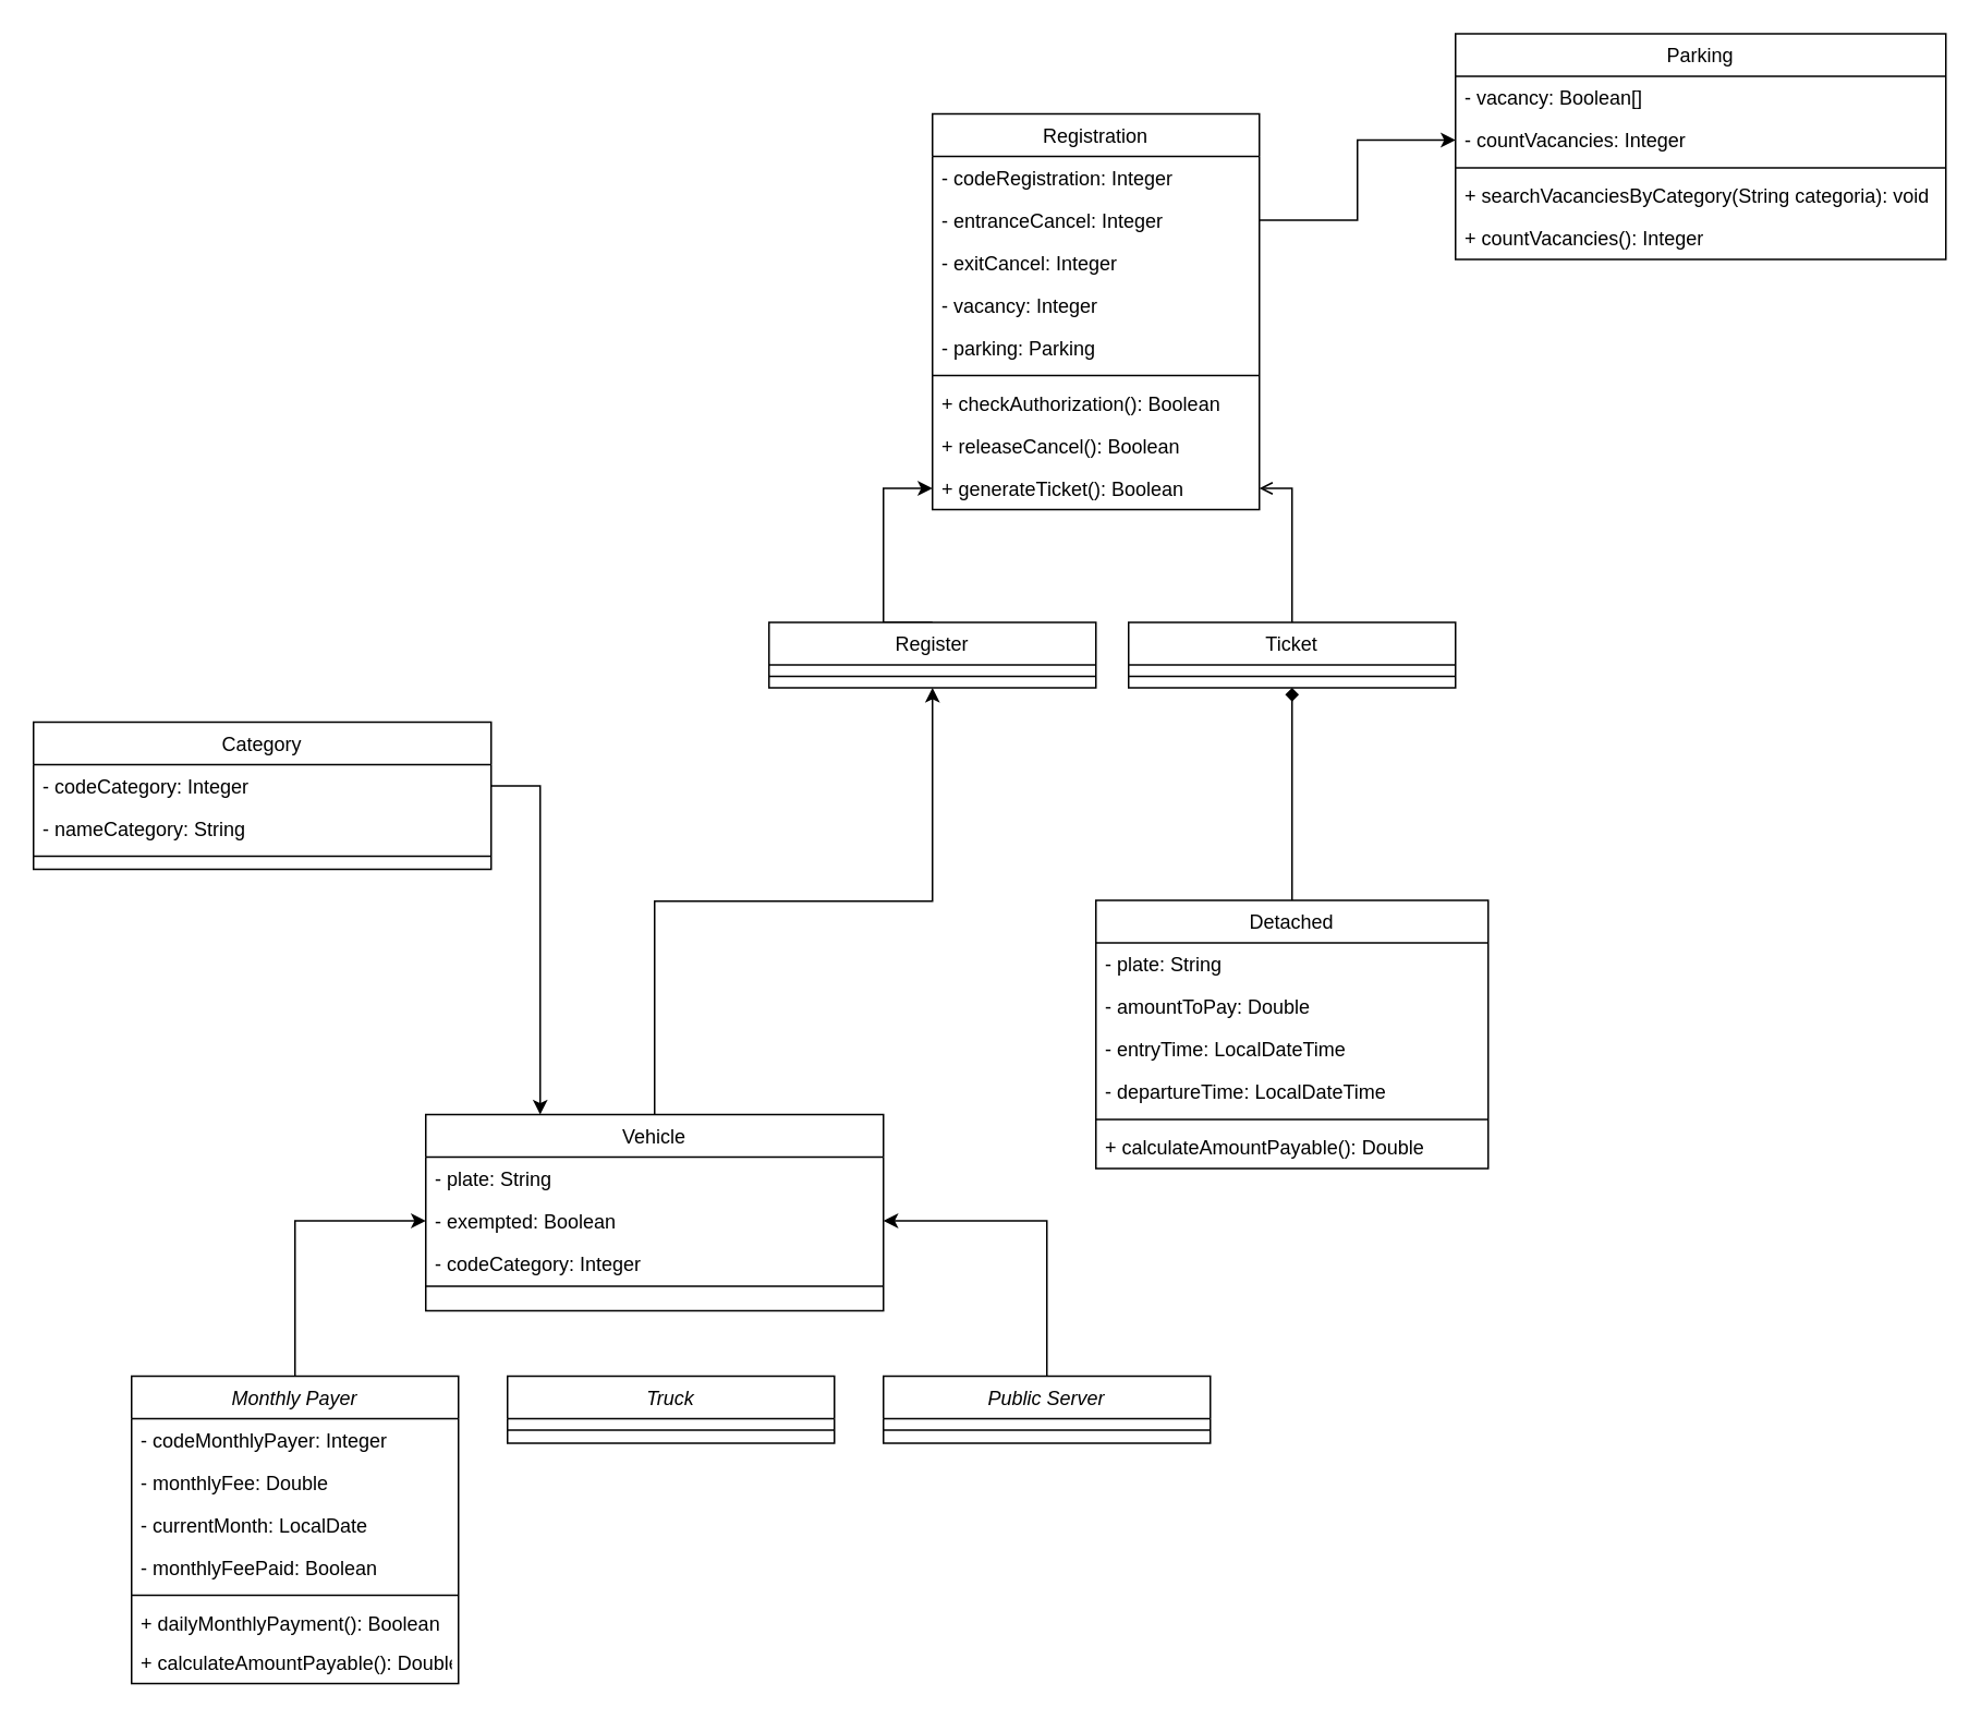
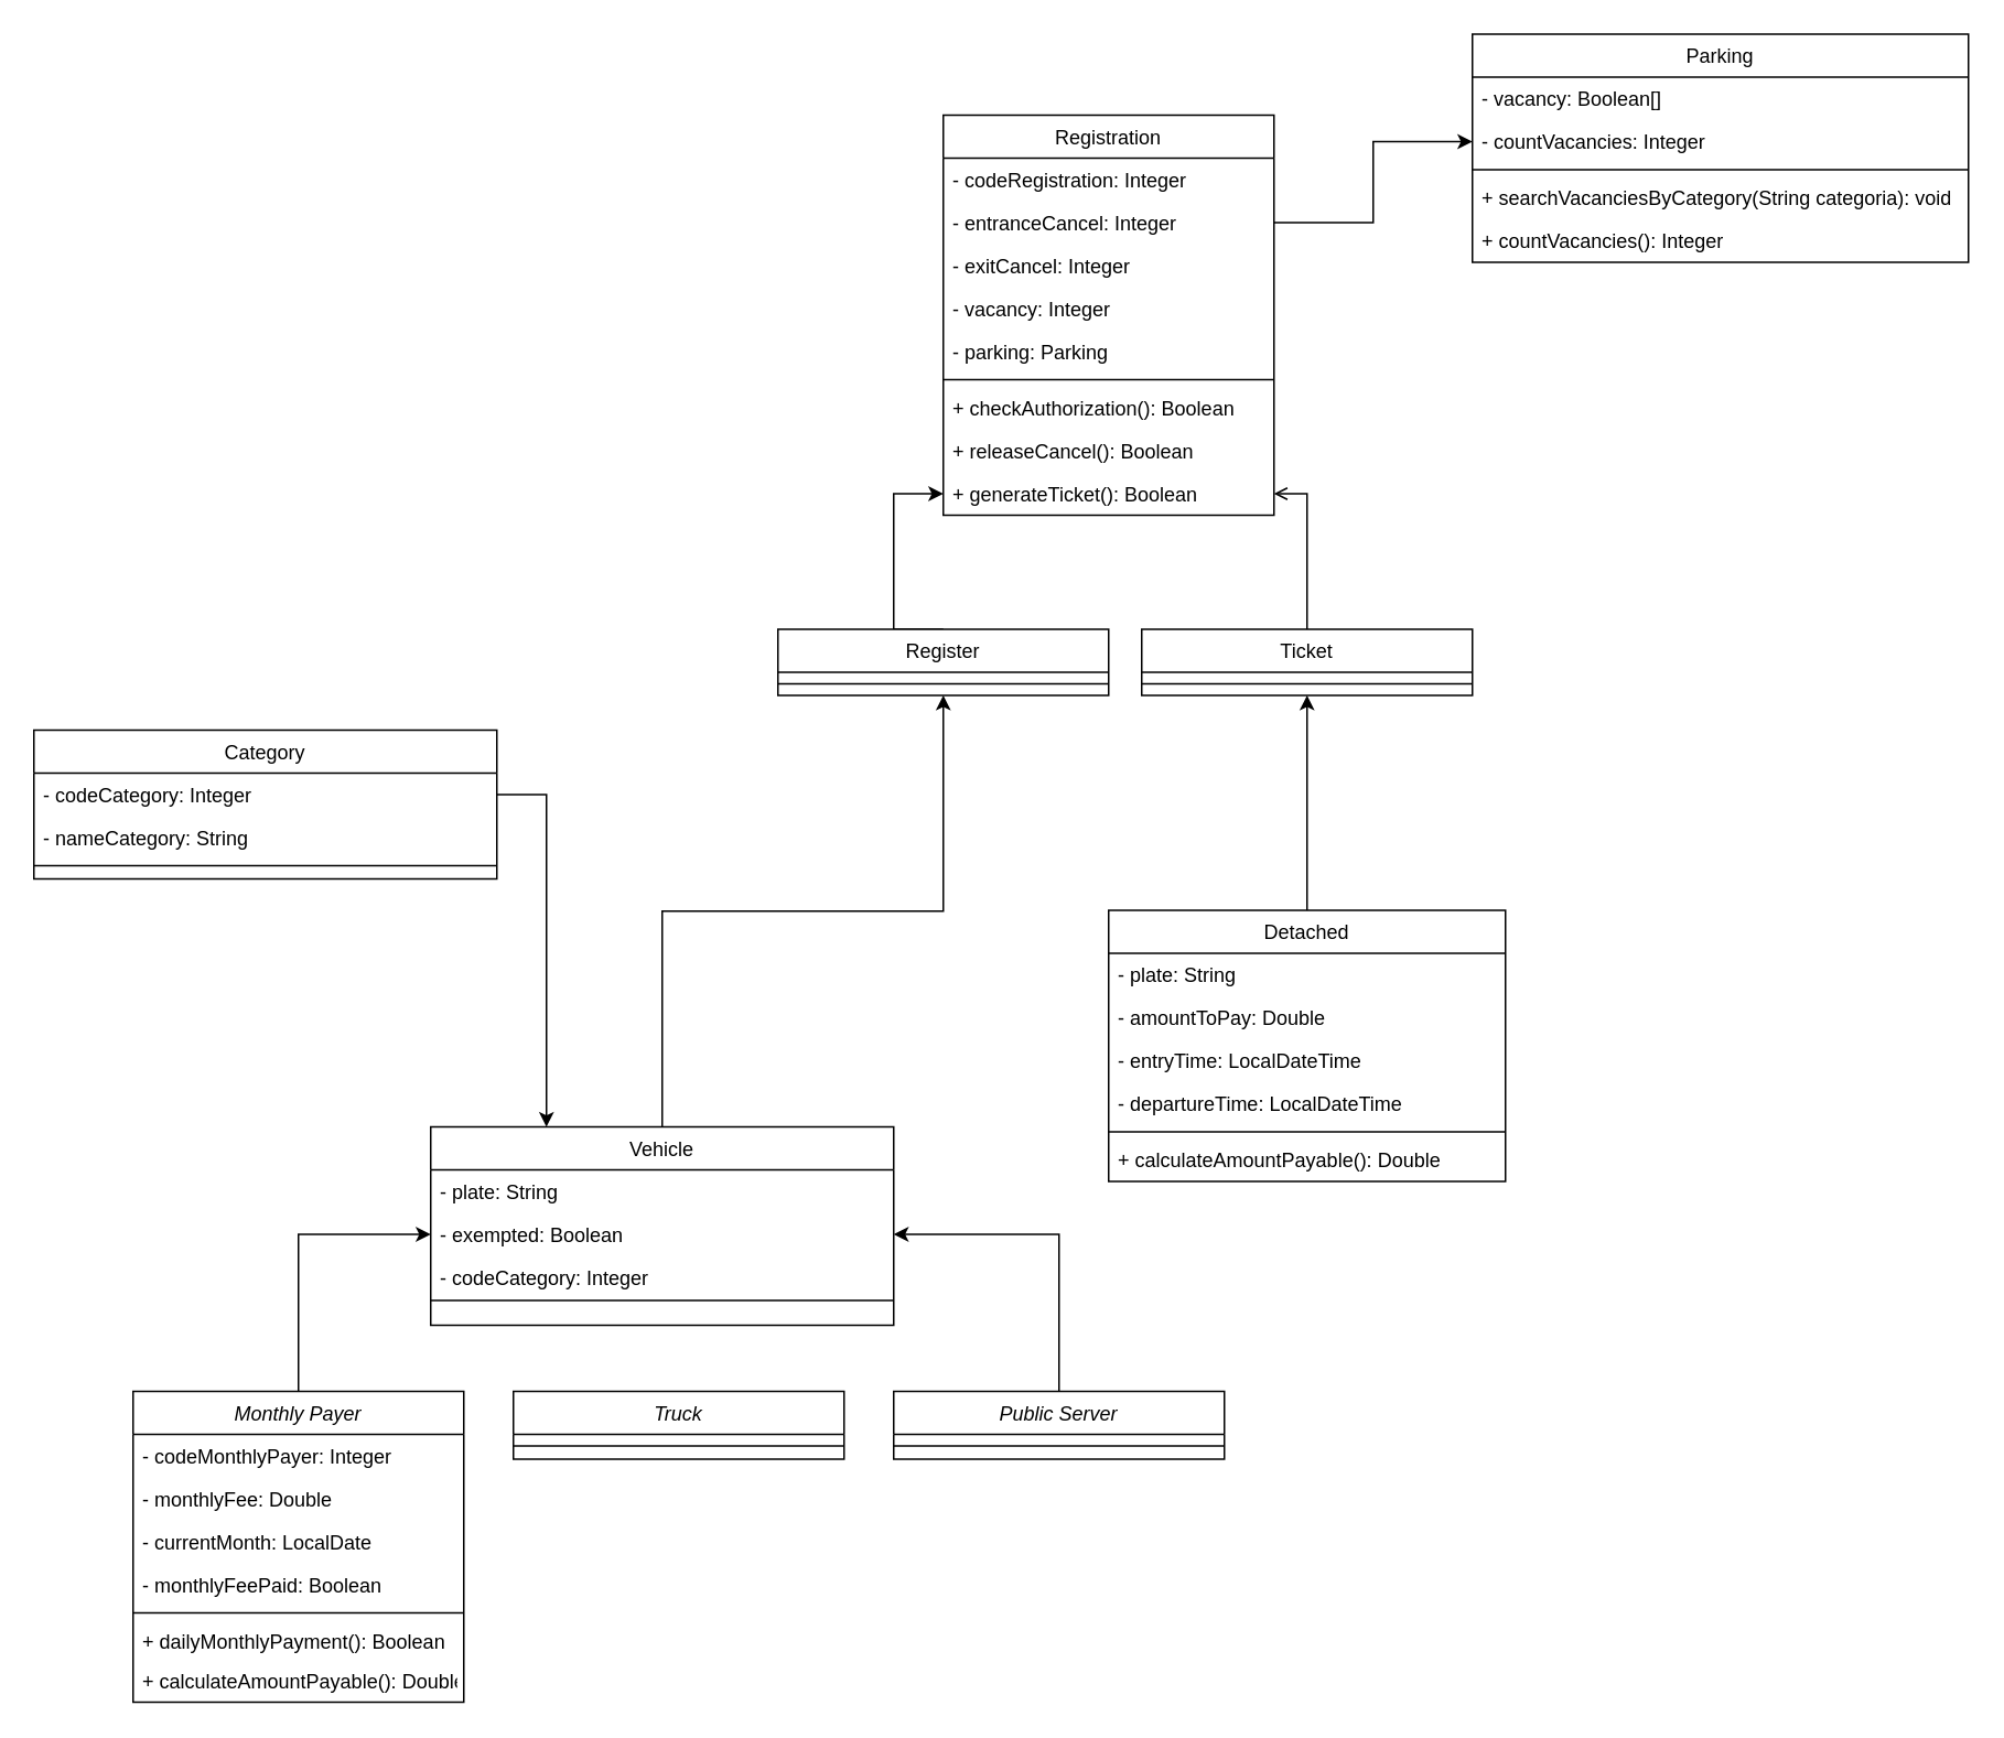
- <mxCell id="14" style="edgeStyle=orthogonalEdgeStyle;rounded=0;orthogonalLoop=1;jettySize=auto;html=1;exitX=0.5;exitY=0;exitDx=0;exitDy=0;entryX=0.5;entryY=1;entryDx=0;entryDy=0;endArrow=diamond;" parent="1" source="15" target="12" edge="1"><mxGeometry relative="1" as="geometry"><mxPoint x="778" y="641" as="targetPoint" /></mxGeometry></mxCell>
+ <mxCell id="14" style="edgeStyle=orthogonalEdgeStyle;rounded=0;orthogonalLoop=1;jettySize=auto;html=1;exitX=0.5;exitY=0;exitDx=0;exitDy=0;entryX=0.5;entryY=1;entryDx=0;entryDy=0;" parent="1" source="15" target="12" edge="1"><mxGeometry relative="1" as="geometry"><mxPoint x="778" y="641" as="targetPoint" /></mxGeometry></mxCell>
